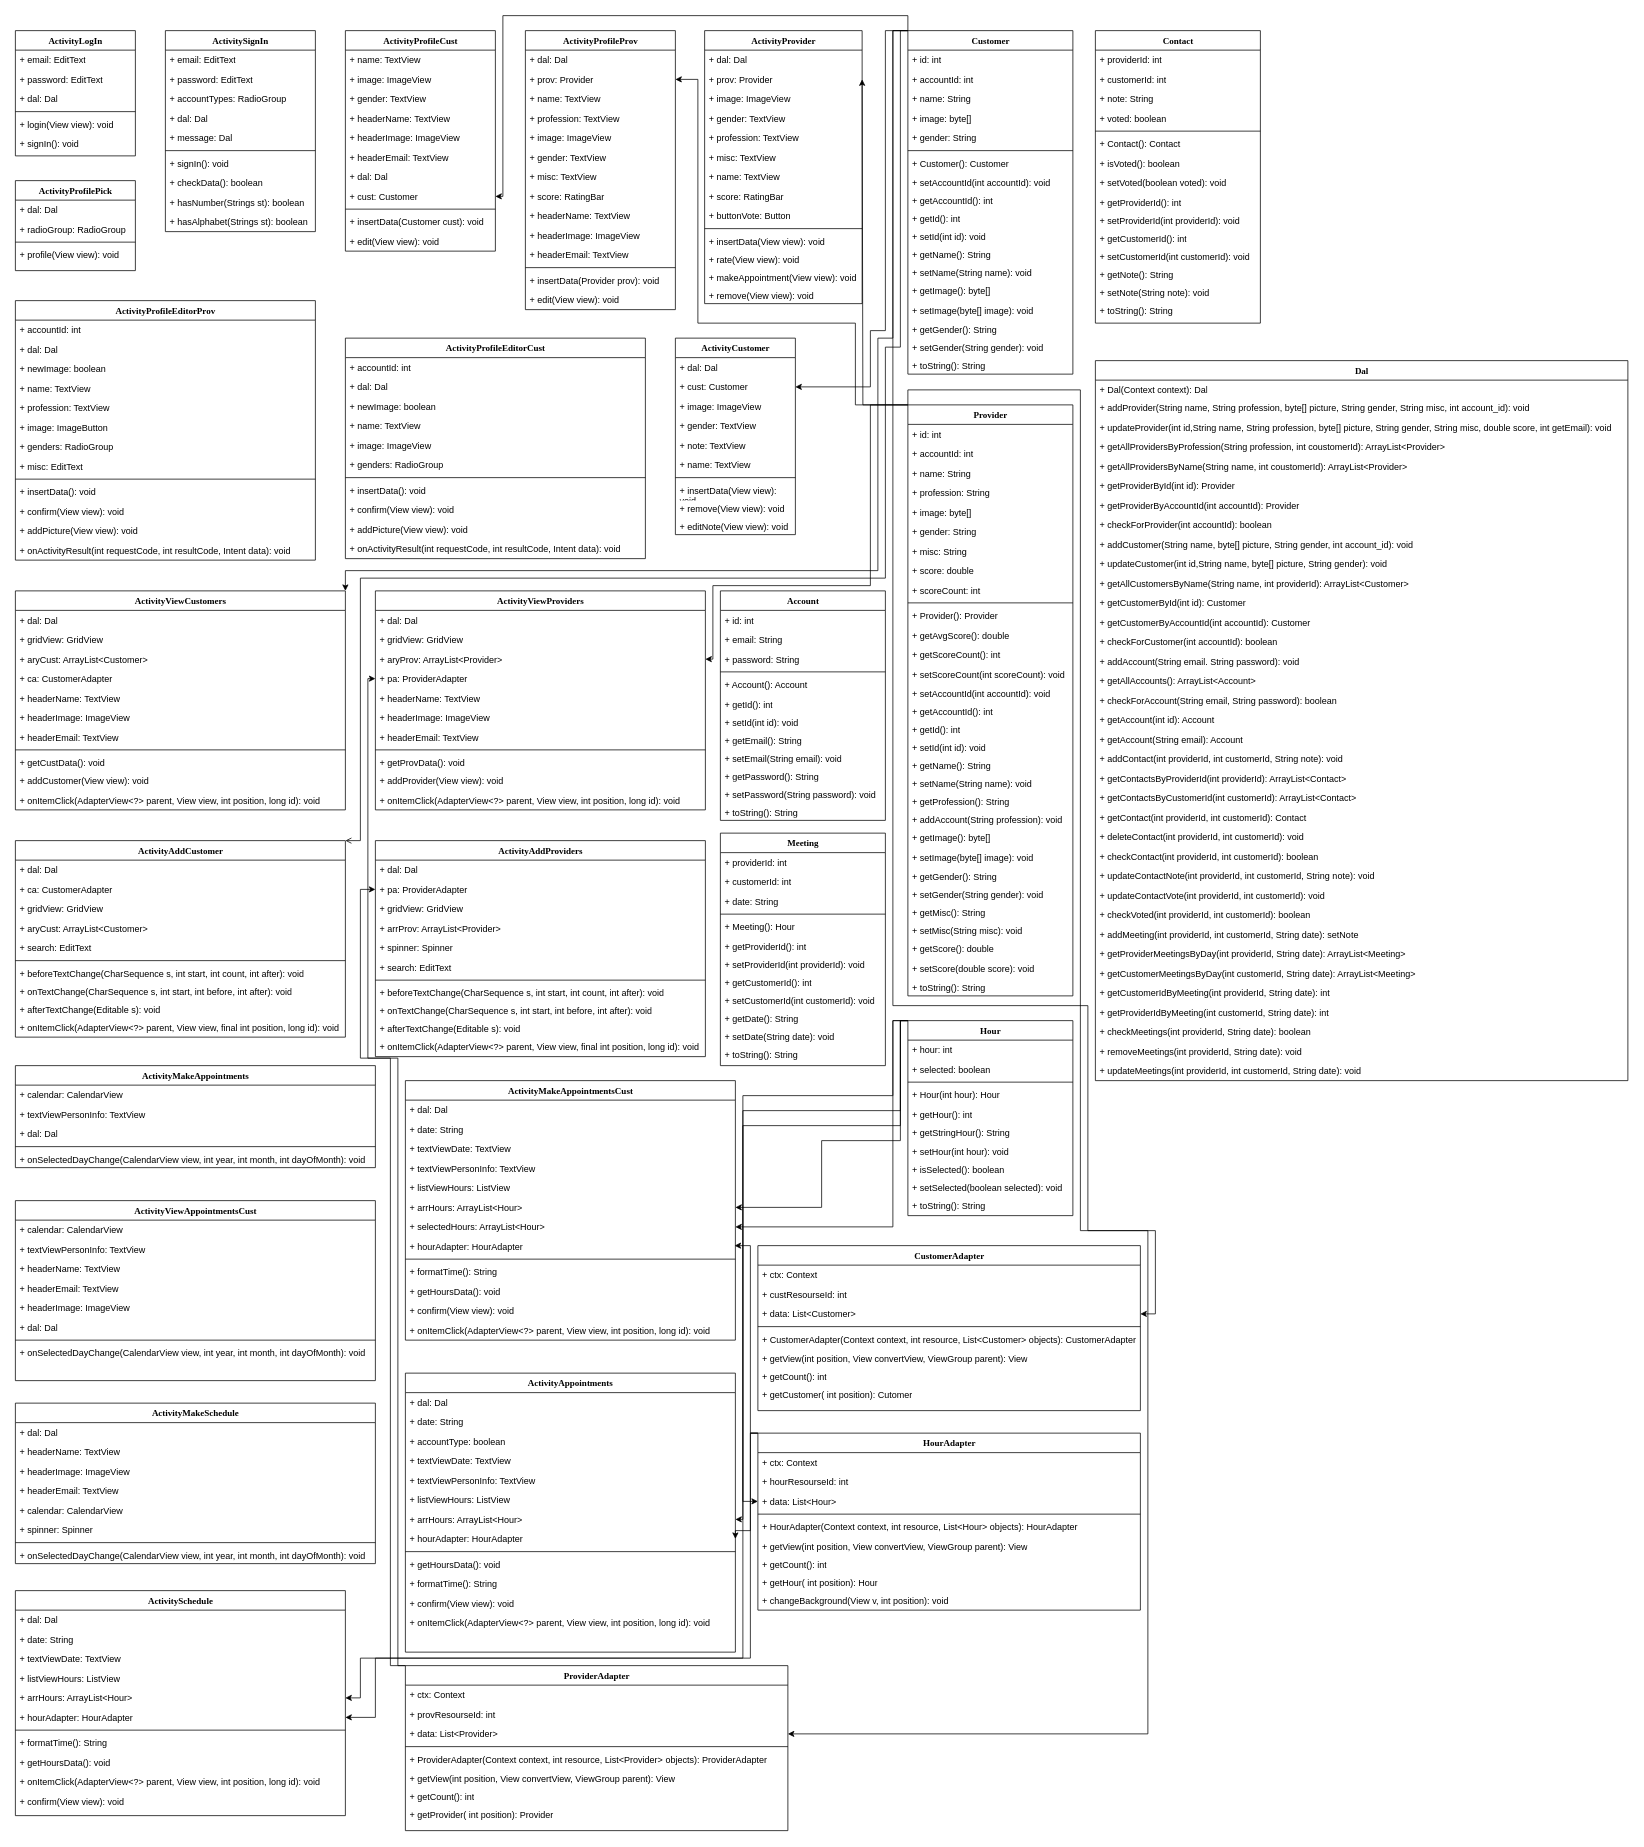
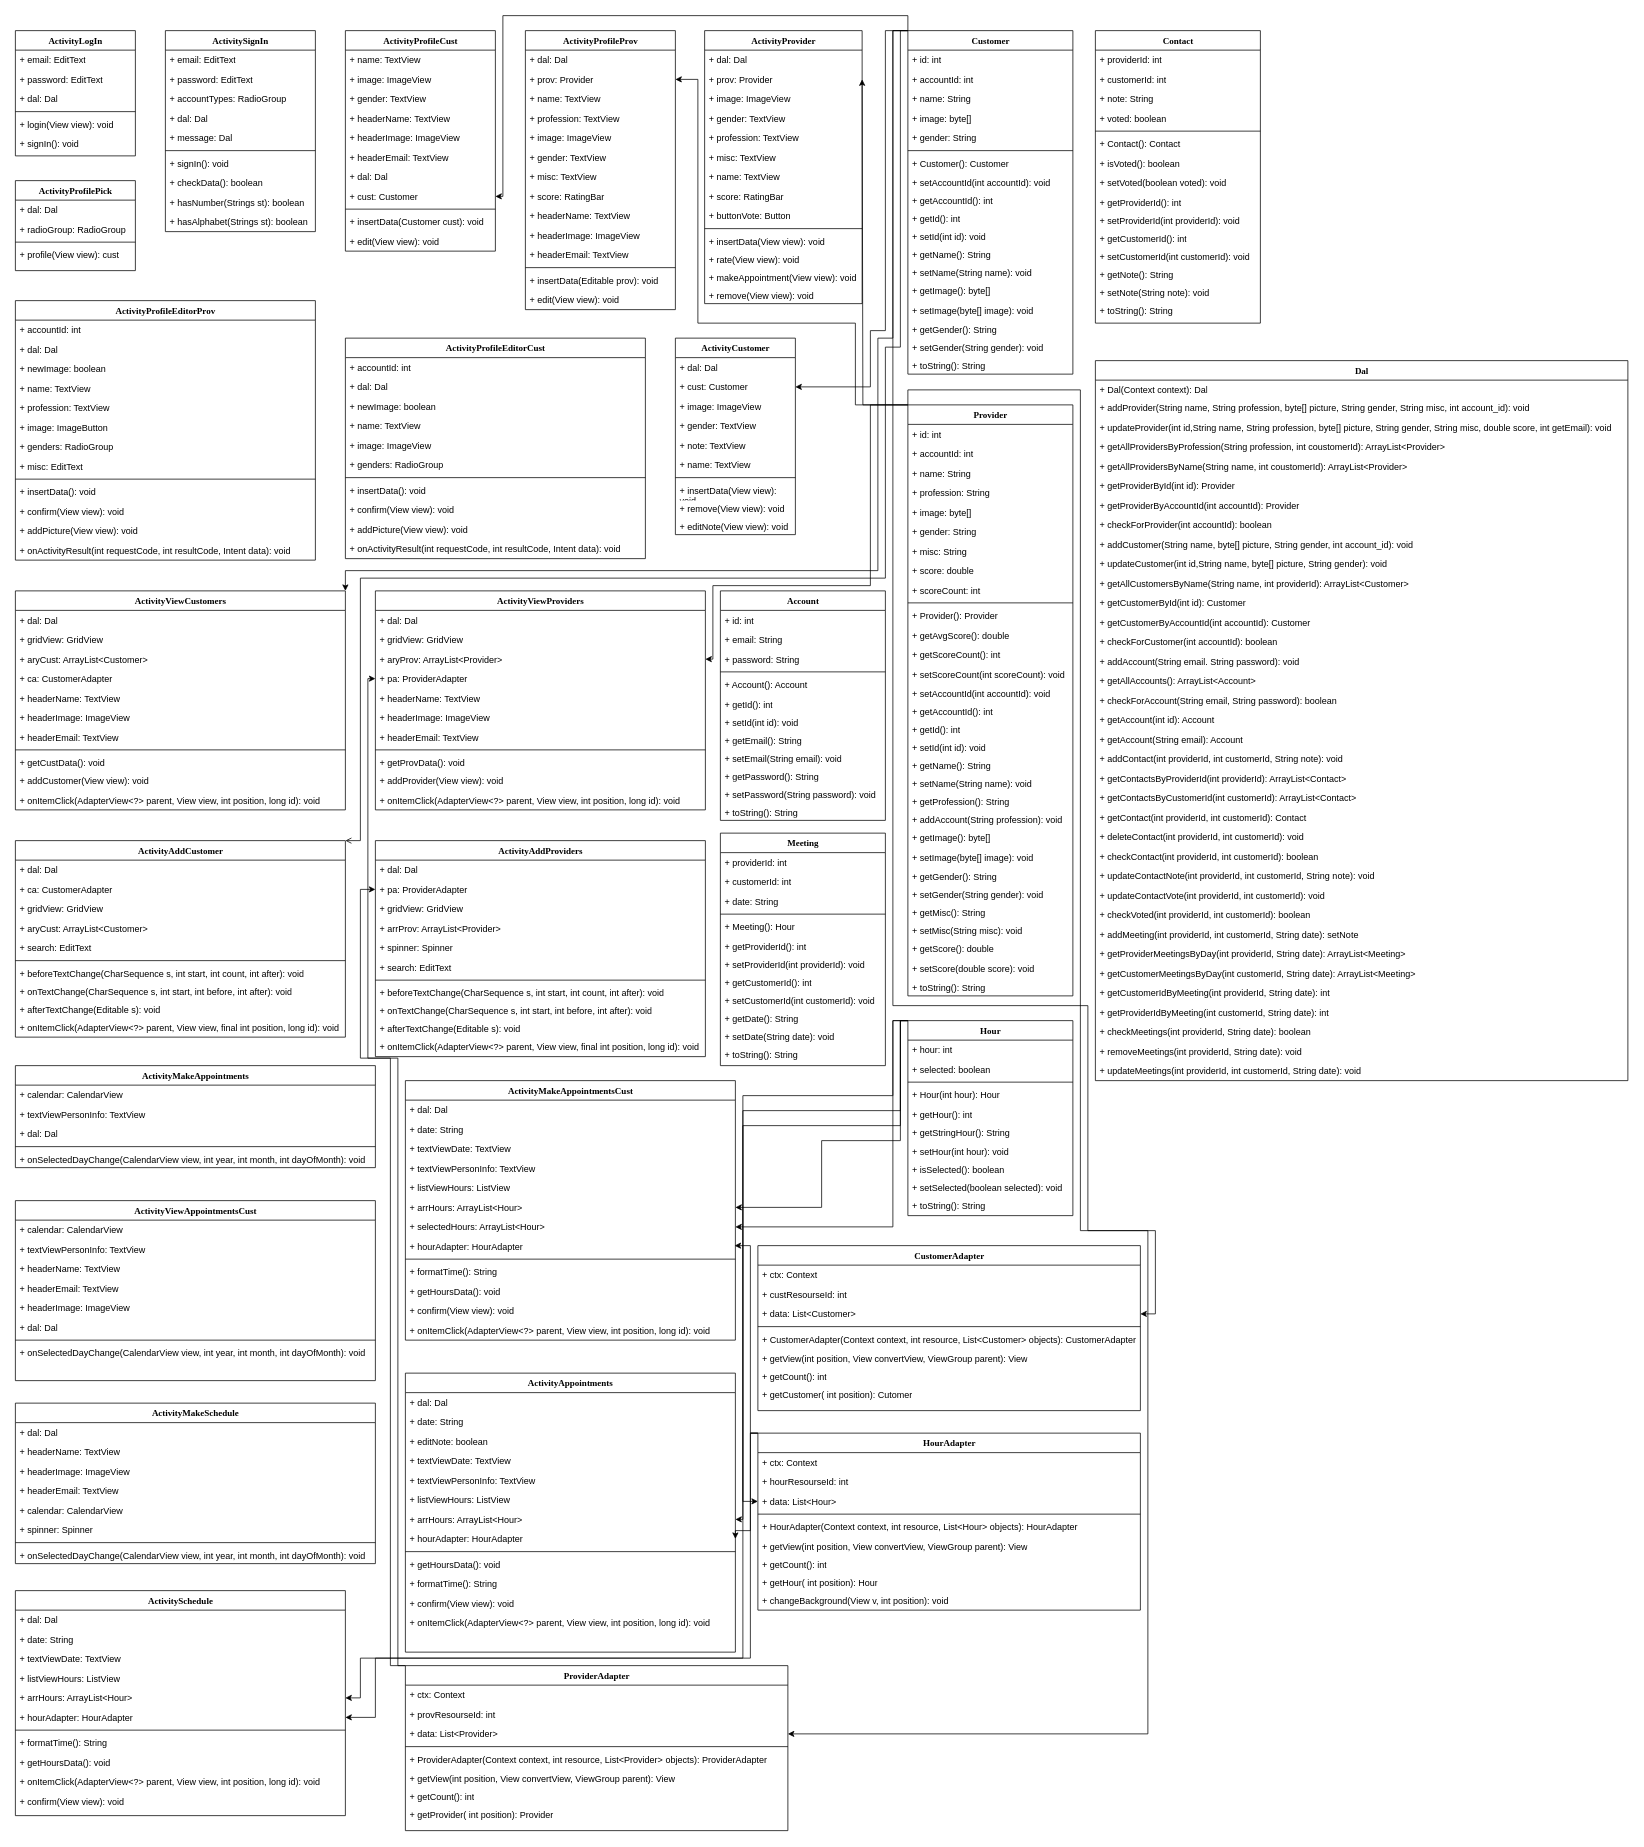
- <mxCell id="24" value="+ profile(View view): void" style="text;html=1;strokeColor=none;fillColor=none;align=left;verticalAlign=top;spacingLeft=4;spacingRight=4;whiteSpace=wrap;overflow=hidden;rotatable=0;points=[[0,0.5],[1,0.5]];portConstraint=eastwest;" vertex="1" parent="20"><mxGeometry y="86" width="160" height="24" as="geometry" /></mxCell>
+ <mxCell id="24" value="+ profile(View view): cust" style="text;html=1;strokeColor=none;fillColor=none;align=left;verticalAlign=top;spacingLeft=4;spacingRight=4;whiteSpace=wrap;overflow=hidden;rotatable=0;points=[[0,0.5],[1,0.5]];portConstraint=eastwest;" vertex="1" parent="20"><mxGeometry y="86" width="160" height="24" as="geometry" /></mxCell>
- <mxCell id="50" value="+ insertData(Provider prov): void" style="text;html=1;strokeColor=none;fillColor=none;align=left;verticalAlign=top;spacingLeft=4;spacingRight=4;whiteSpace=wrap;overflow=hidden;rotatable=0;points=[[0,0.5],[1,0.5]];portConstraint=eastwest;" vertex="1" parent="37"><mxGeometry y="320" width="200" height="26" as="geometry" /></mxCell>
+ <mxCell id="50" value="+ insertData(Editable prov): void" style="text;html=1;strokeColor=none;fillColor=none;align=left;verticalAlign=top;spacingLeft=4;spacingRight=4;whiteSpace=wrap;overflow=hidden;rotatable=0;points=[[0,0.5],[1,0.5]];portConstraint=eastwest;" vertex="1" parent="37"><mxGeometry y="320" width="200" height="26" as="geometry" /></mxCell>
- <mxCell id="183" value="+ accountType: boolean" style="text;strokeColor=none;fillColor=none;align=left;verticalAlign=top;spacingLeft=4;spacingRight=4;overflow=hidden;rotatable=0;points=[[0,0.5],[1,0.5]];portConstraint=eastwest;fontColor=#000000;" vertex="1" parent="180"><mxGeometry y="78" width="440" height="26" as="geometry" /></mxCell>
+ <mxCell id="183" value="+ editNote: boolean" style="text;strokeColor=none;fillColor=none;align=left;verticalAlign=top;spacingLeft=4;spacingRight=4;overflow=hidden;rotatable=0;points=[[0,0.5],[1,0.5]];portConstraint=eastwest;fontColor=#000000;" vertex="1" parent="180"><mxGeometry y="78" width="440" height="26" as="geometry" /></mxCell>
